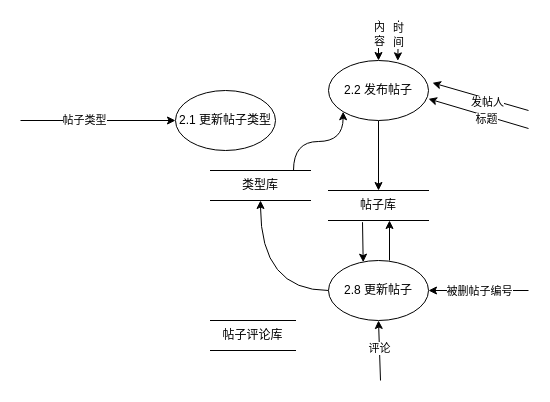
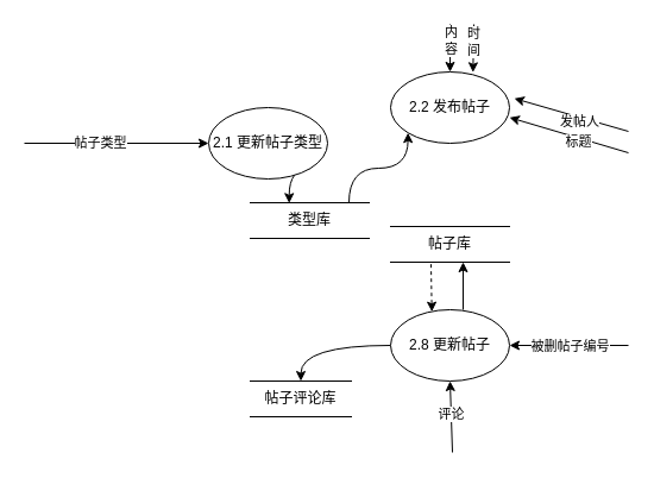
- <mxCell id="8" style="edgeStyle=orthogonalEdgeStyle;rounded=0;orthogonalLoop=1;jettySize=auto;html=1;exitX=0.5;exitY=1;exitDx=0;exitDy=0;entryX=0.5;entryY=0;entryDx=0;entryDy=0;" edge="1" parent="1" source="9" target="25"><mxGeometry relative="1" as="geometry"><mxPoint x="378" y="180" as="targetPoint" /></mxGeometry></mxCell>
+ <mxCell id="4" style="edgeStyle=orthogonalEdgeStyle;rounded=0;orthogonalLoop=1;jettySize=auto;html=1;exitX=1;exitY=1;exitDx=0;exitDy=0;entryX=0.327;entryY=0.011;entryDx=0;entryDy=0;curved=1;entryPerimeter=0;" edge="1" parent="1" source="5" target="17"><mxGeometry relative="1" as="geometry" /></mxCell>
- <mxCell id="24" style="rounded=0;orthogonalLoop=1;jettySize=auto;html=1;exitX=0.34;exitY=1.056;exitDx=0;exitDy=0;entryX=0.347;entryY=0.028;entryDx=0;entryDy=0;entryPerimeter=0;exitPerimeter=0;" edge="1" parent="1" source="25" target="15"><mxGeometry relative="1" as="geometry" /></mxCell>
+ <mxCell id="24" style="rounded=0;orthogonalLoop=1;jettySize=auto;html=1;exitX=0.34;exitY=1.056;exitDx=0;exitDy=0;entryX=0.347;entryY=0.028;entryDx=0;entryDy=0;entryPerimeter=0;exitPerimeter=0;dashed=1;" edge="1" parent="1" source="25" target="15"><mxGeometry relative="1" as="geometry" /></mxCell>
- <mxCell id="14" style="edgeStyle=orthogonalEdgeStyle;rounded=0;orthogonalLoop=1;jettySize=auto;html=1;exitX=0;exitY=0.5;exitDx=0;exitDy=0;curved=1;" edge="1" parent="1" source="15" target="17"><mxGeometry relative="1" as="geometry"><mxPoint x="270" y="330" as="targetPoint" /></mxGeometry></mxCell>
+ <mxCell id="14" style="edgeStyle=orthogonalEdgeStyle;rounded=0;orthogonalLoop=1;jettySize=auto;html=1;exitX=0;exitY=0.5;exitDx=0;exitDy=0;entryX=0.5;entryY=0;entryDx=0;entryDy=0;curved=1;" edge="1" parent="1" source="15" target="27"><mxGeometry relative="1" as="geometry"><mxPoint x="270" y="330" as="targetPoint" /></mxGeometry></mxCell>
